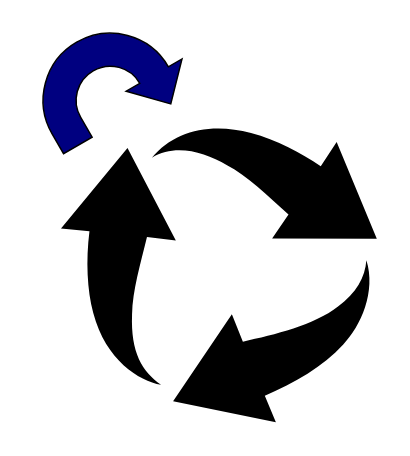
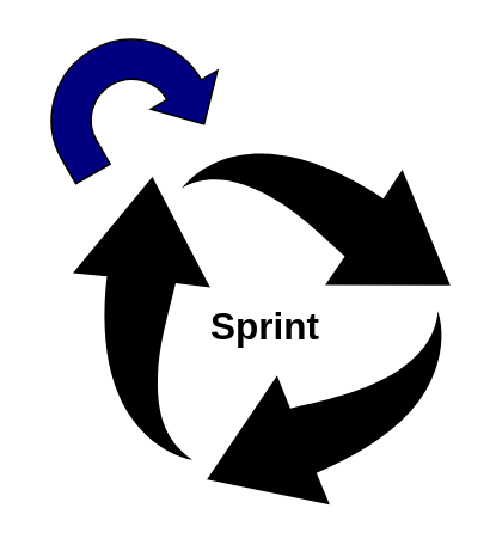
+ <mxCell id="4" value="Sprint" style="text;html=1;strokeColor=none;fillColor=none;align=center;verticalAlign=middle;whiteSpace=wrap;rounded=0;fontStyle=1;fontSize=21;" vertex="1" parent="1"><mxGeometry x="80" y="142.5" width="135" height="75" as="geometry" /></mxCell>
